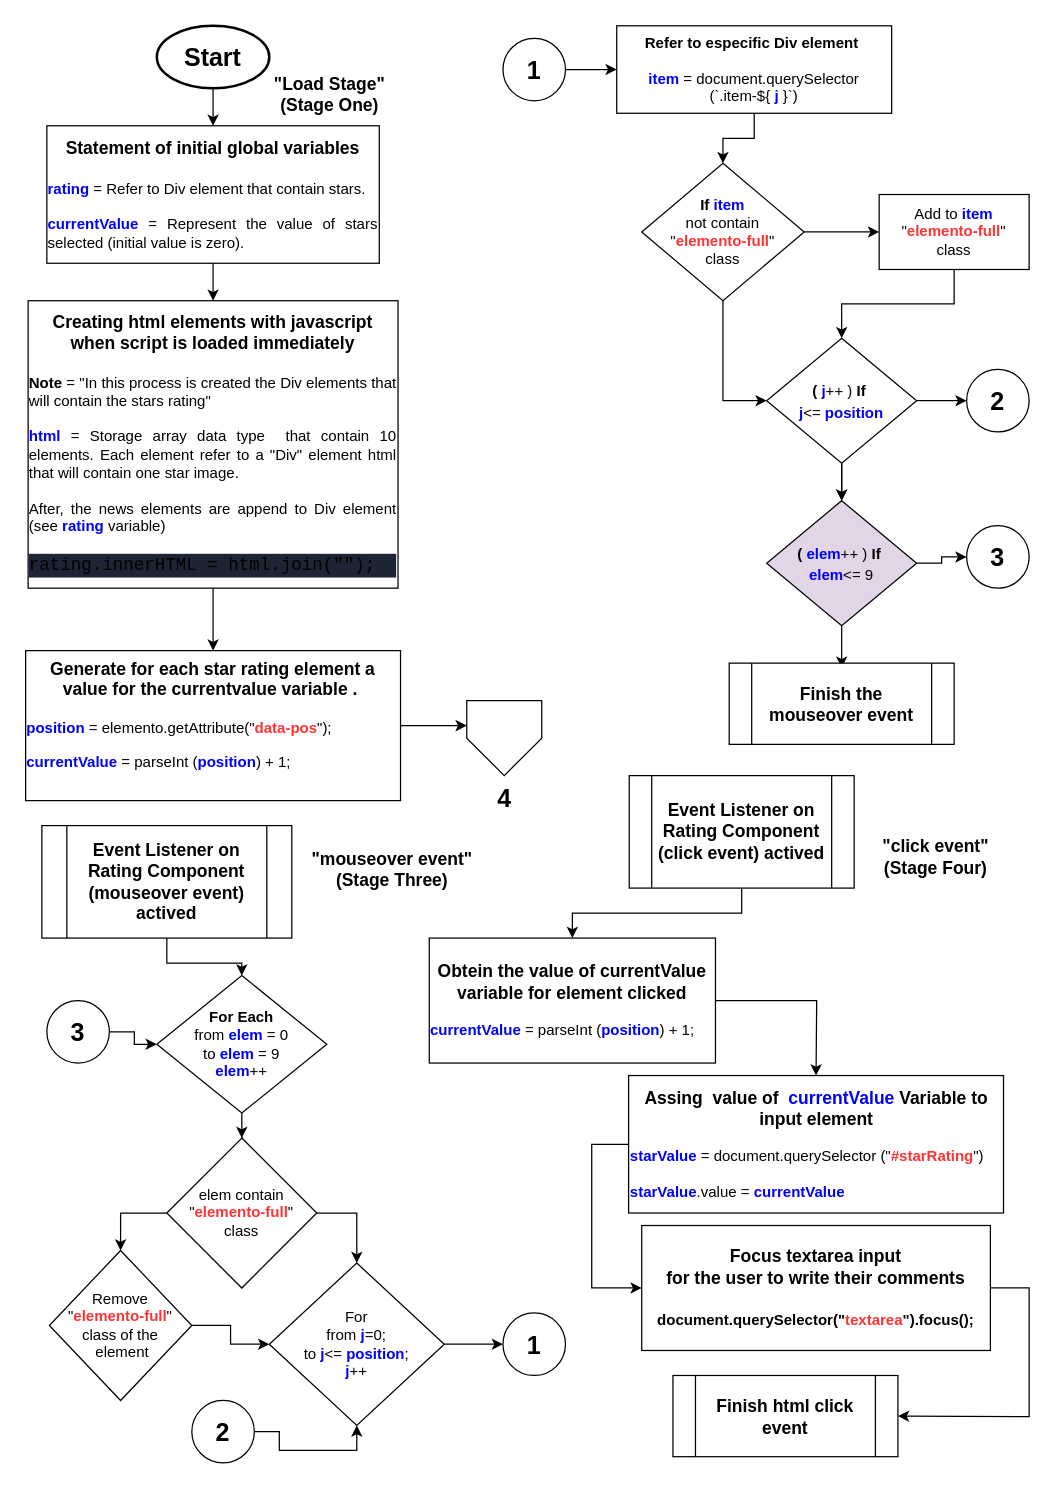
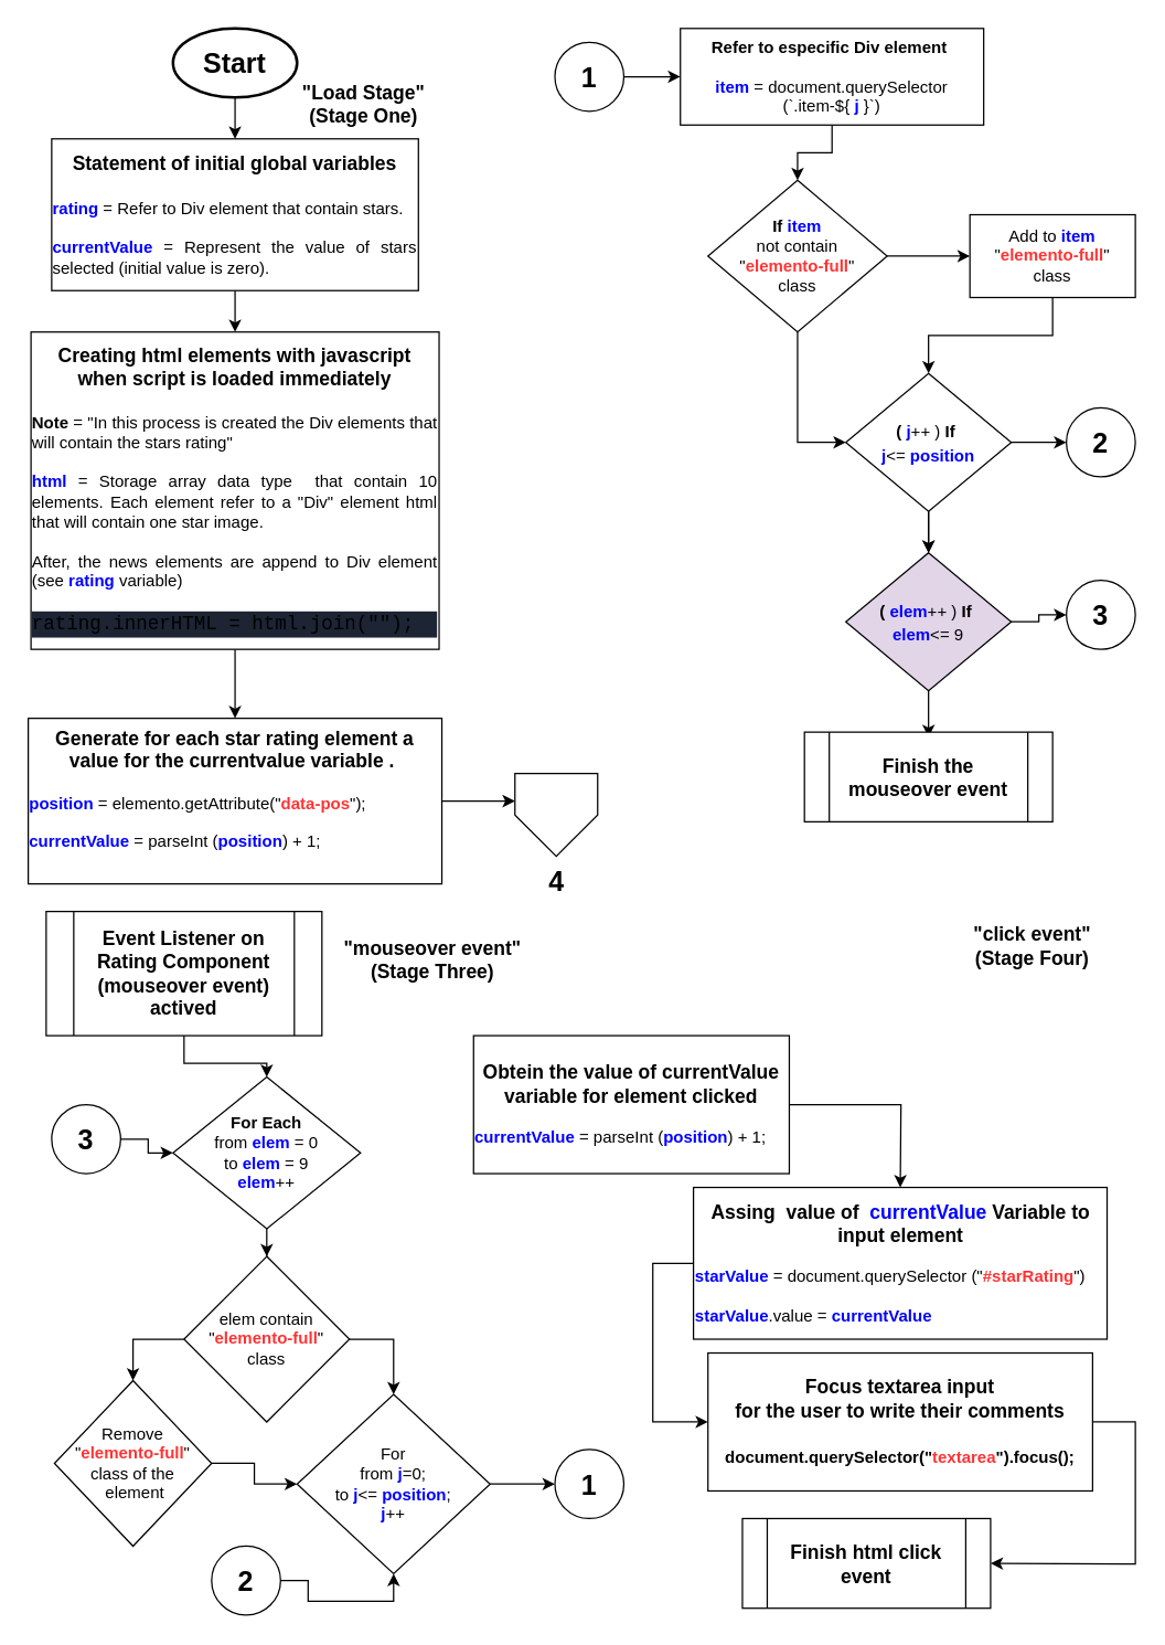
- <mxCell id="56" value="&lt;b style=&quot;font-size: 14px;&quot;&gt;Event Listener on Rating Component&lt;br&gt;(click event) actived&lt;/b&gt;" style="shape=process;whiteSpace=wrap;html=1;backgroundOutline=1;fontSize=12;labelBackgroundColor=none;" parent="1" vertex="1"><mxGeometry x="503" y="620" width="180" height="90" as="geometry" /></mxCell>
- <mxCell id="55" value="" style="edgeStyle=orthogonalEdgeStyle;rounded=0;orthogonalLoop=1;jettySize=auto;html=1;fontSize=12;fontColor=default;labelBackgroundColor=none;" parent="1" source="56" target="58" edge="1"><mxGeometry relative="1" as="geometry" /></mxCell>
